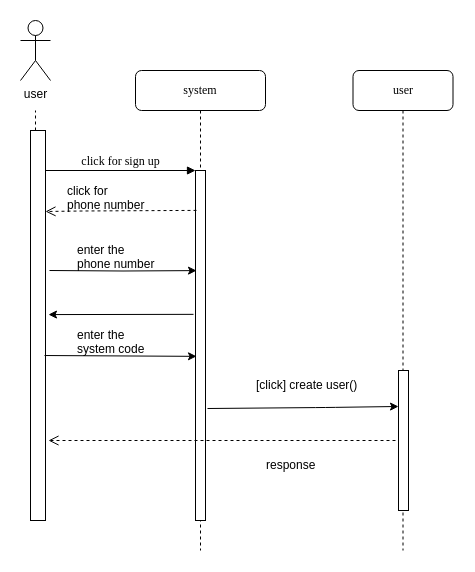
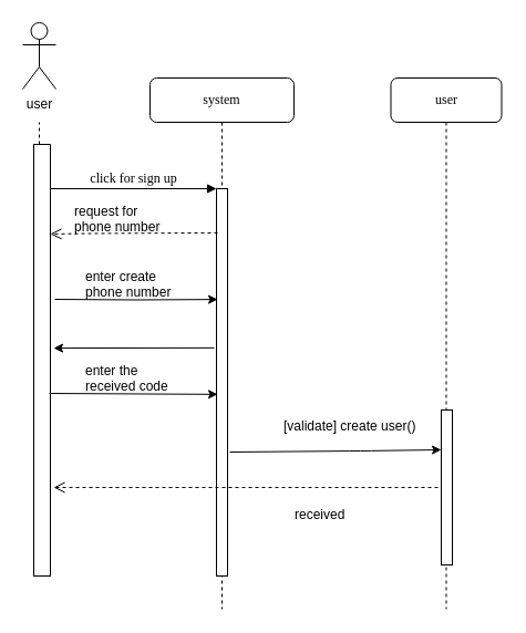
- <mxCell id="16" value="&lt;div&gt;click for&lt;/div&gt;&lt;div&gt; phone number&lt;/div&gt;" style="text;html=1;resizable=0;points=[];autosize=1;align=left;verticalAlign=top;spacingTop=-4;" parent="1" vertex="1"><mxGeometry x="65" y="181" width="90" height="30" as="geometry" /></mxCell>
+ <mxCell id="16" value="&lt;div&gt;request for&lt;/div&gt;&lt;div&gt; phone number&lt;/div&gt;" style="text;html=1;resizable=0;points=[];autosize=1;align=left;verticalAlign=top;spacingTop=-4;" parent="1" vertex="1"><mxGeometry x="65" y="181" width="90" height="30" as="geometry" /></mxCell>
- <mxCell id="11" value="&lt;div&gt;enter the &lt;br&gt;&lt;/div&gt;&lt;div&gt;phone number &lt;br&gt;&lt;/div&gt;&lt;div&gt;&lt;br&gt;&lt;/div&gt;" style="text;html=1;resizable=0;points=[];autosize=1;align=left;verticalAlign=top;spacingTop=-4;" parent="1" vertex="1"><mxGeometry x="75" y="240" width="90" height="40" as="geometry" /></mxCell>
+ <mxCell id="11" value="&lt;div&gt;enter create &lt;br&gt;&lt;/div&gt;&lt;div&gt;phone number &lt;br&gt;&lt;/div&gt;&lt;div&gt;&lt;br&gt;&lt;/div&gt;" style="text;html=1;resizable=0;points=[];autosize=1;align=left;verticalAlign=top;spacingTop=-4;" parent="1" vertex="1"><mxGeometry x="75" y="240" width="90" height="40" as="geometry" /></mxCell>
- <mxCell id="17" value="&lt;div&gt;enter the&lt;/div&gt;&lt;div&gt; system code&lt;/div&gt;" style="text;html=1;resizable=0;points=[];autosize=1;align=left;verticalAlign=top;spacingTop=-4;" parent="1" vertex="1"><mxGeometry x="75" y="325" width="90" height="30" as="geometry" /></mxCell>
+ <mxCell id="17" value="&lt;div&gt;enter the&lt;/div&gt;&lt;div&gt; received code&lt;/div&gt;" style="text;html=1;resizable=0;points=[];autosize=1;align=left;verticalAlign=top;spacingTop=-4;" parent="1" vertex="1"><mxGeometry x="75" y="325" width="90" height="30" as="geometry" /></mxCell>
- <mxCell id="12" value="&lt;div&gt;[click] create user()&lt;/div&gt;" style="text;html=1;resizable=0;points=[];autosize=1;align=left;verticalAlign=top;spacingTop=-4;" parent="1" vertex="1"><mxGeometry x="254" y="375" width="130" height="20" as="geometry" /></mxCell>
+ <mxCell id="12" value="&lt;div&gt;[validate] create user()&lt;/div&gt;" style="text;html=1;resizable=0;points=[];autosize=1;align=left;verticalAlign=top;spacingTop=-4;" parent="1" vertex="1"><mxGeometry x="254" y="375" width="130" height="20" as="geometry" /></mxCell>
- <mxCell id="13" value="response" style="text;html=1;resizable=0;points=[];autosize=1;align=left;verticalAlign=top;spacingTop=-4;" parent="1" vertex="1"><mxGeometry x="264" y="455" width="60" height="20" as="geometry" /></mxCell>
+ <mxCell id="13" value="received" style="text;html=1;resizable=0;points=[];autosize=1;align=left;verticalAlign=top;spacingTop=-4;" parent="1" vertex="1"><mxGeometry x="264" y="455" width="60" height="20" as="geometry" /></mxCell>
